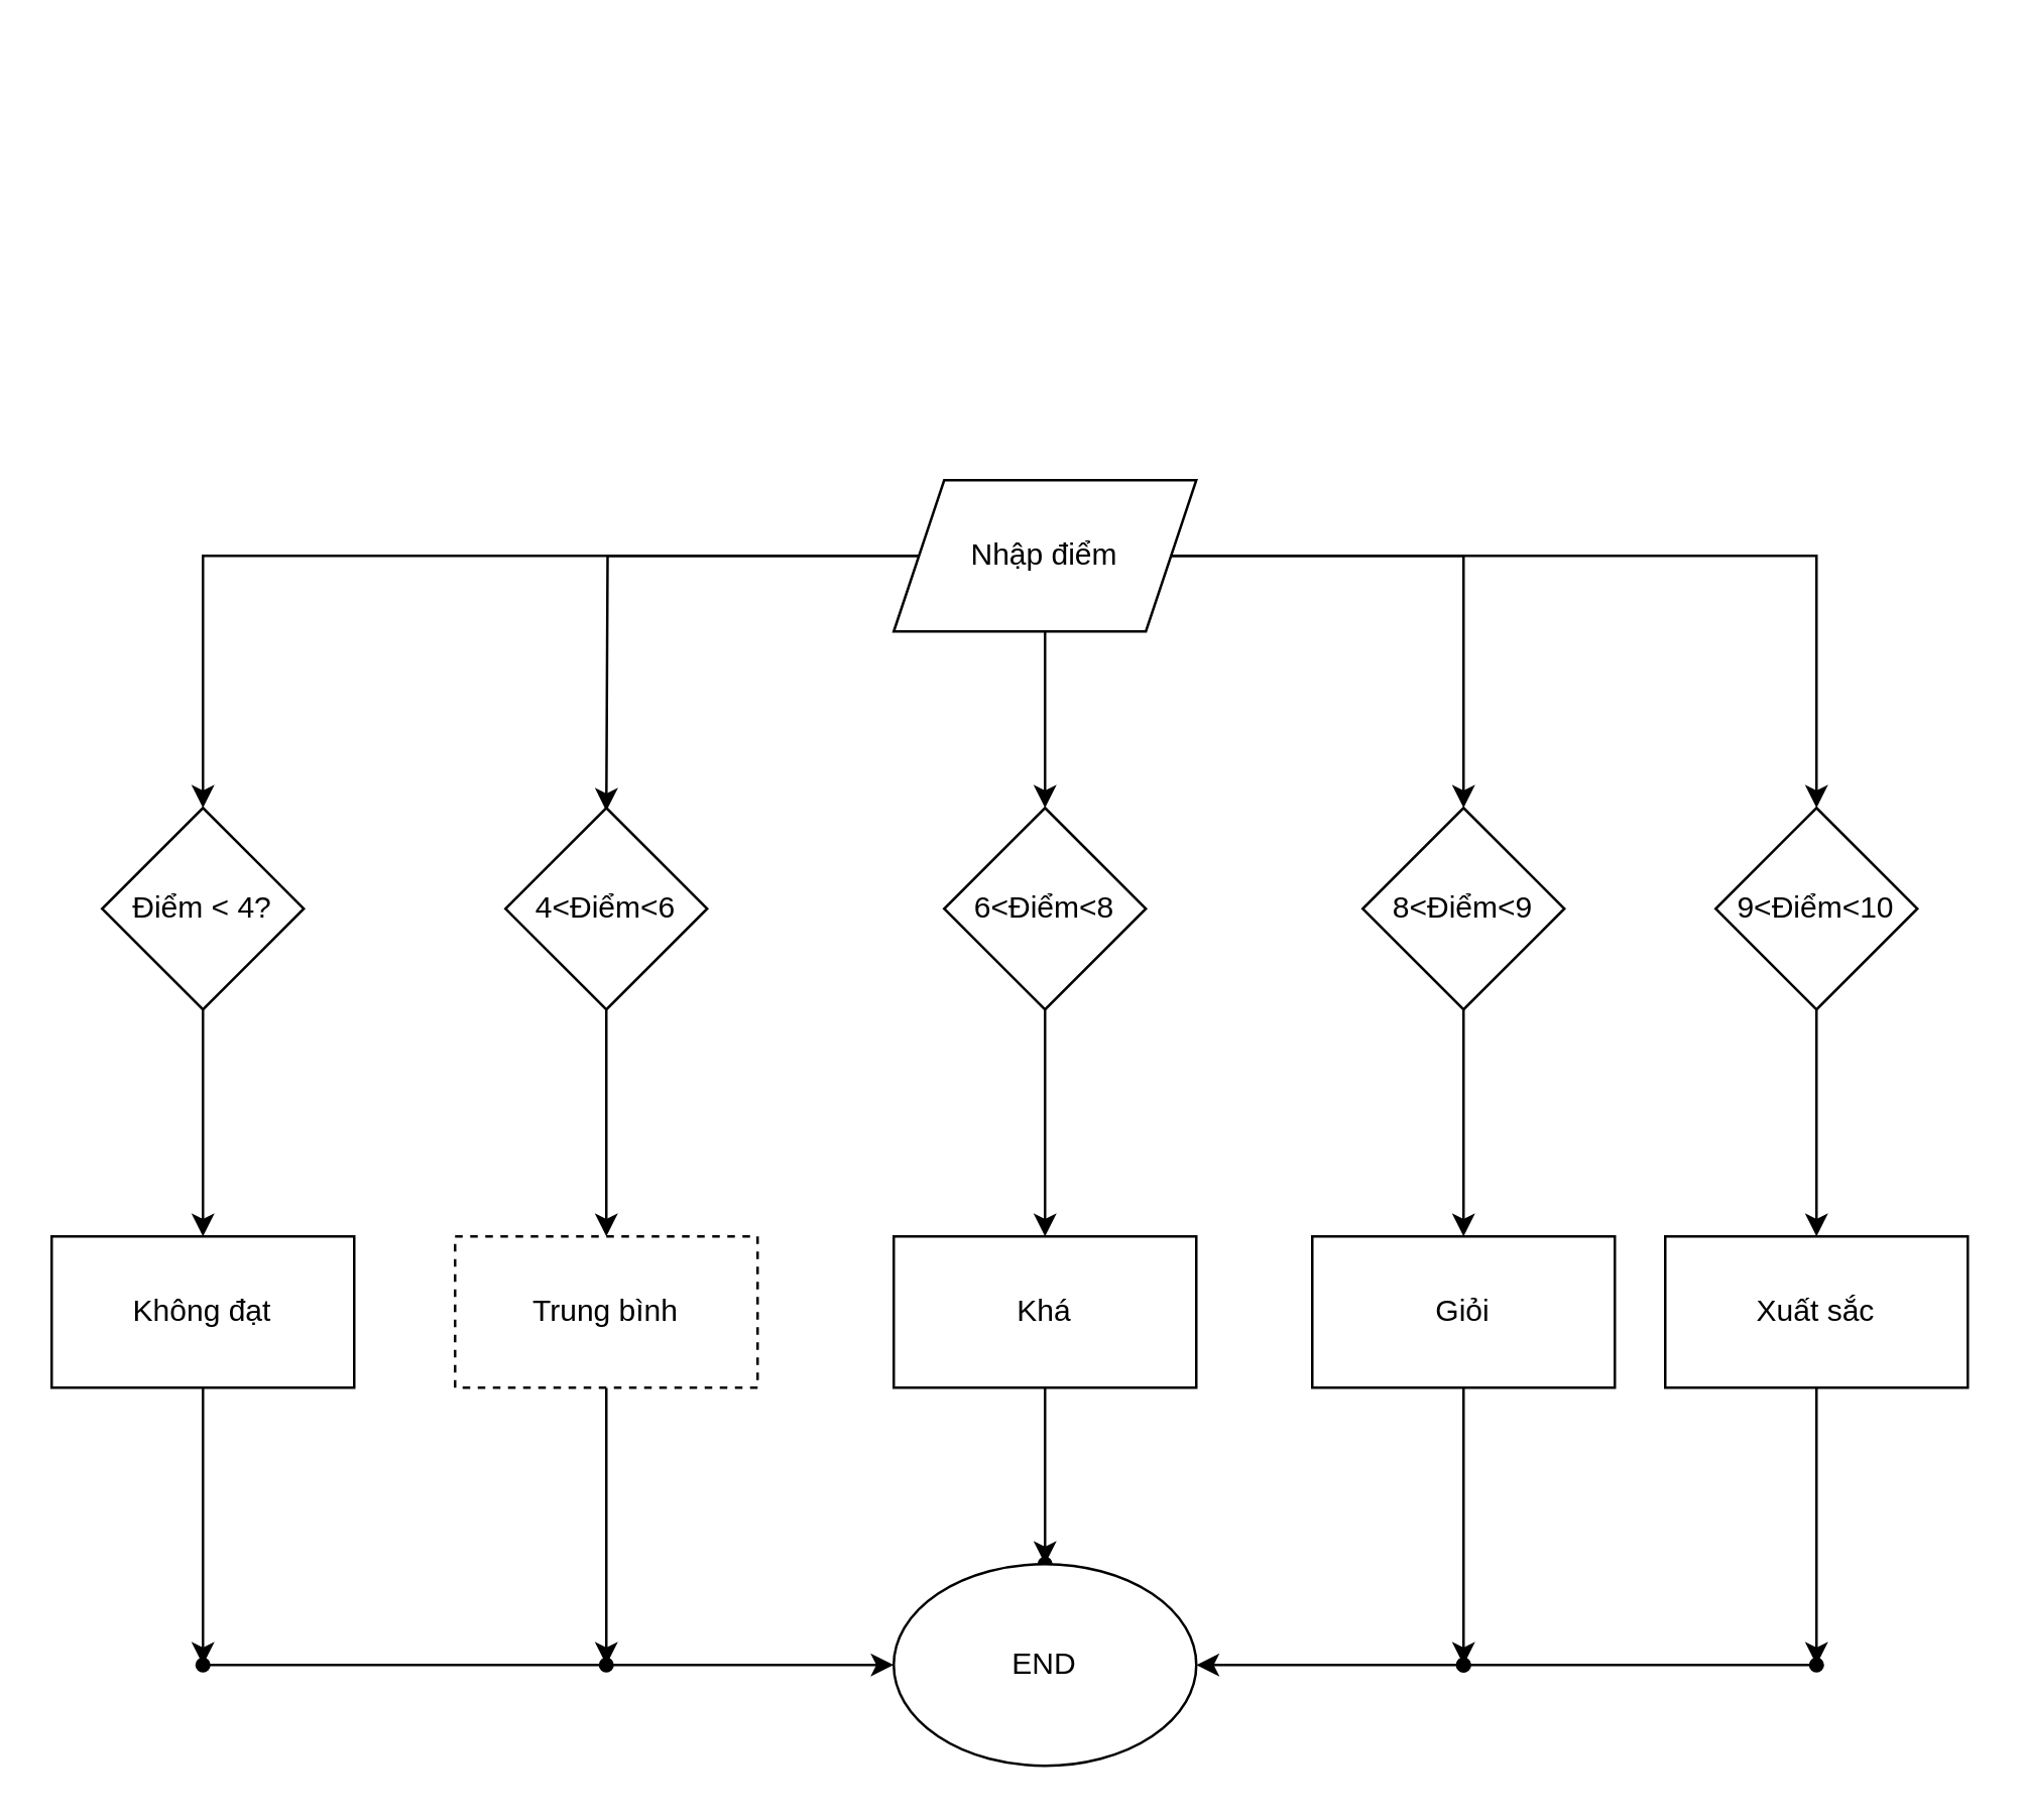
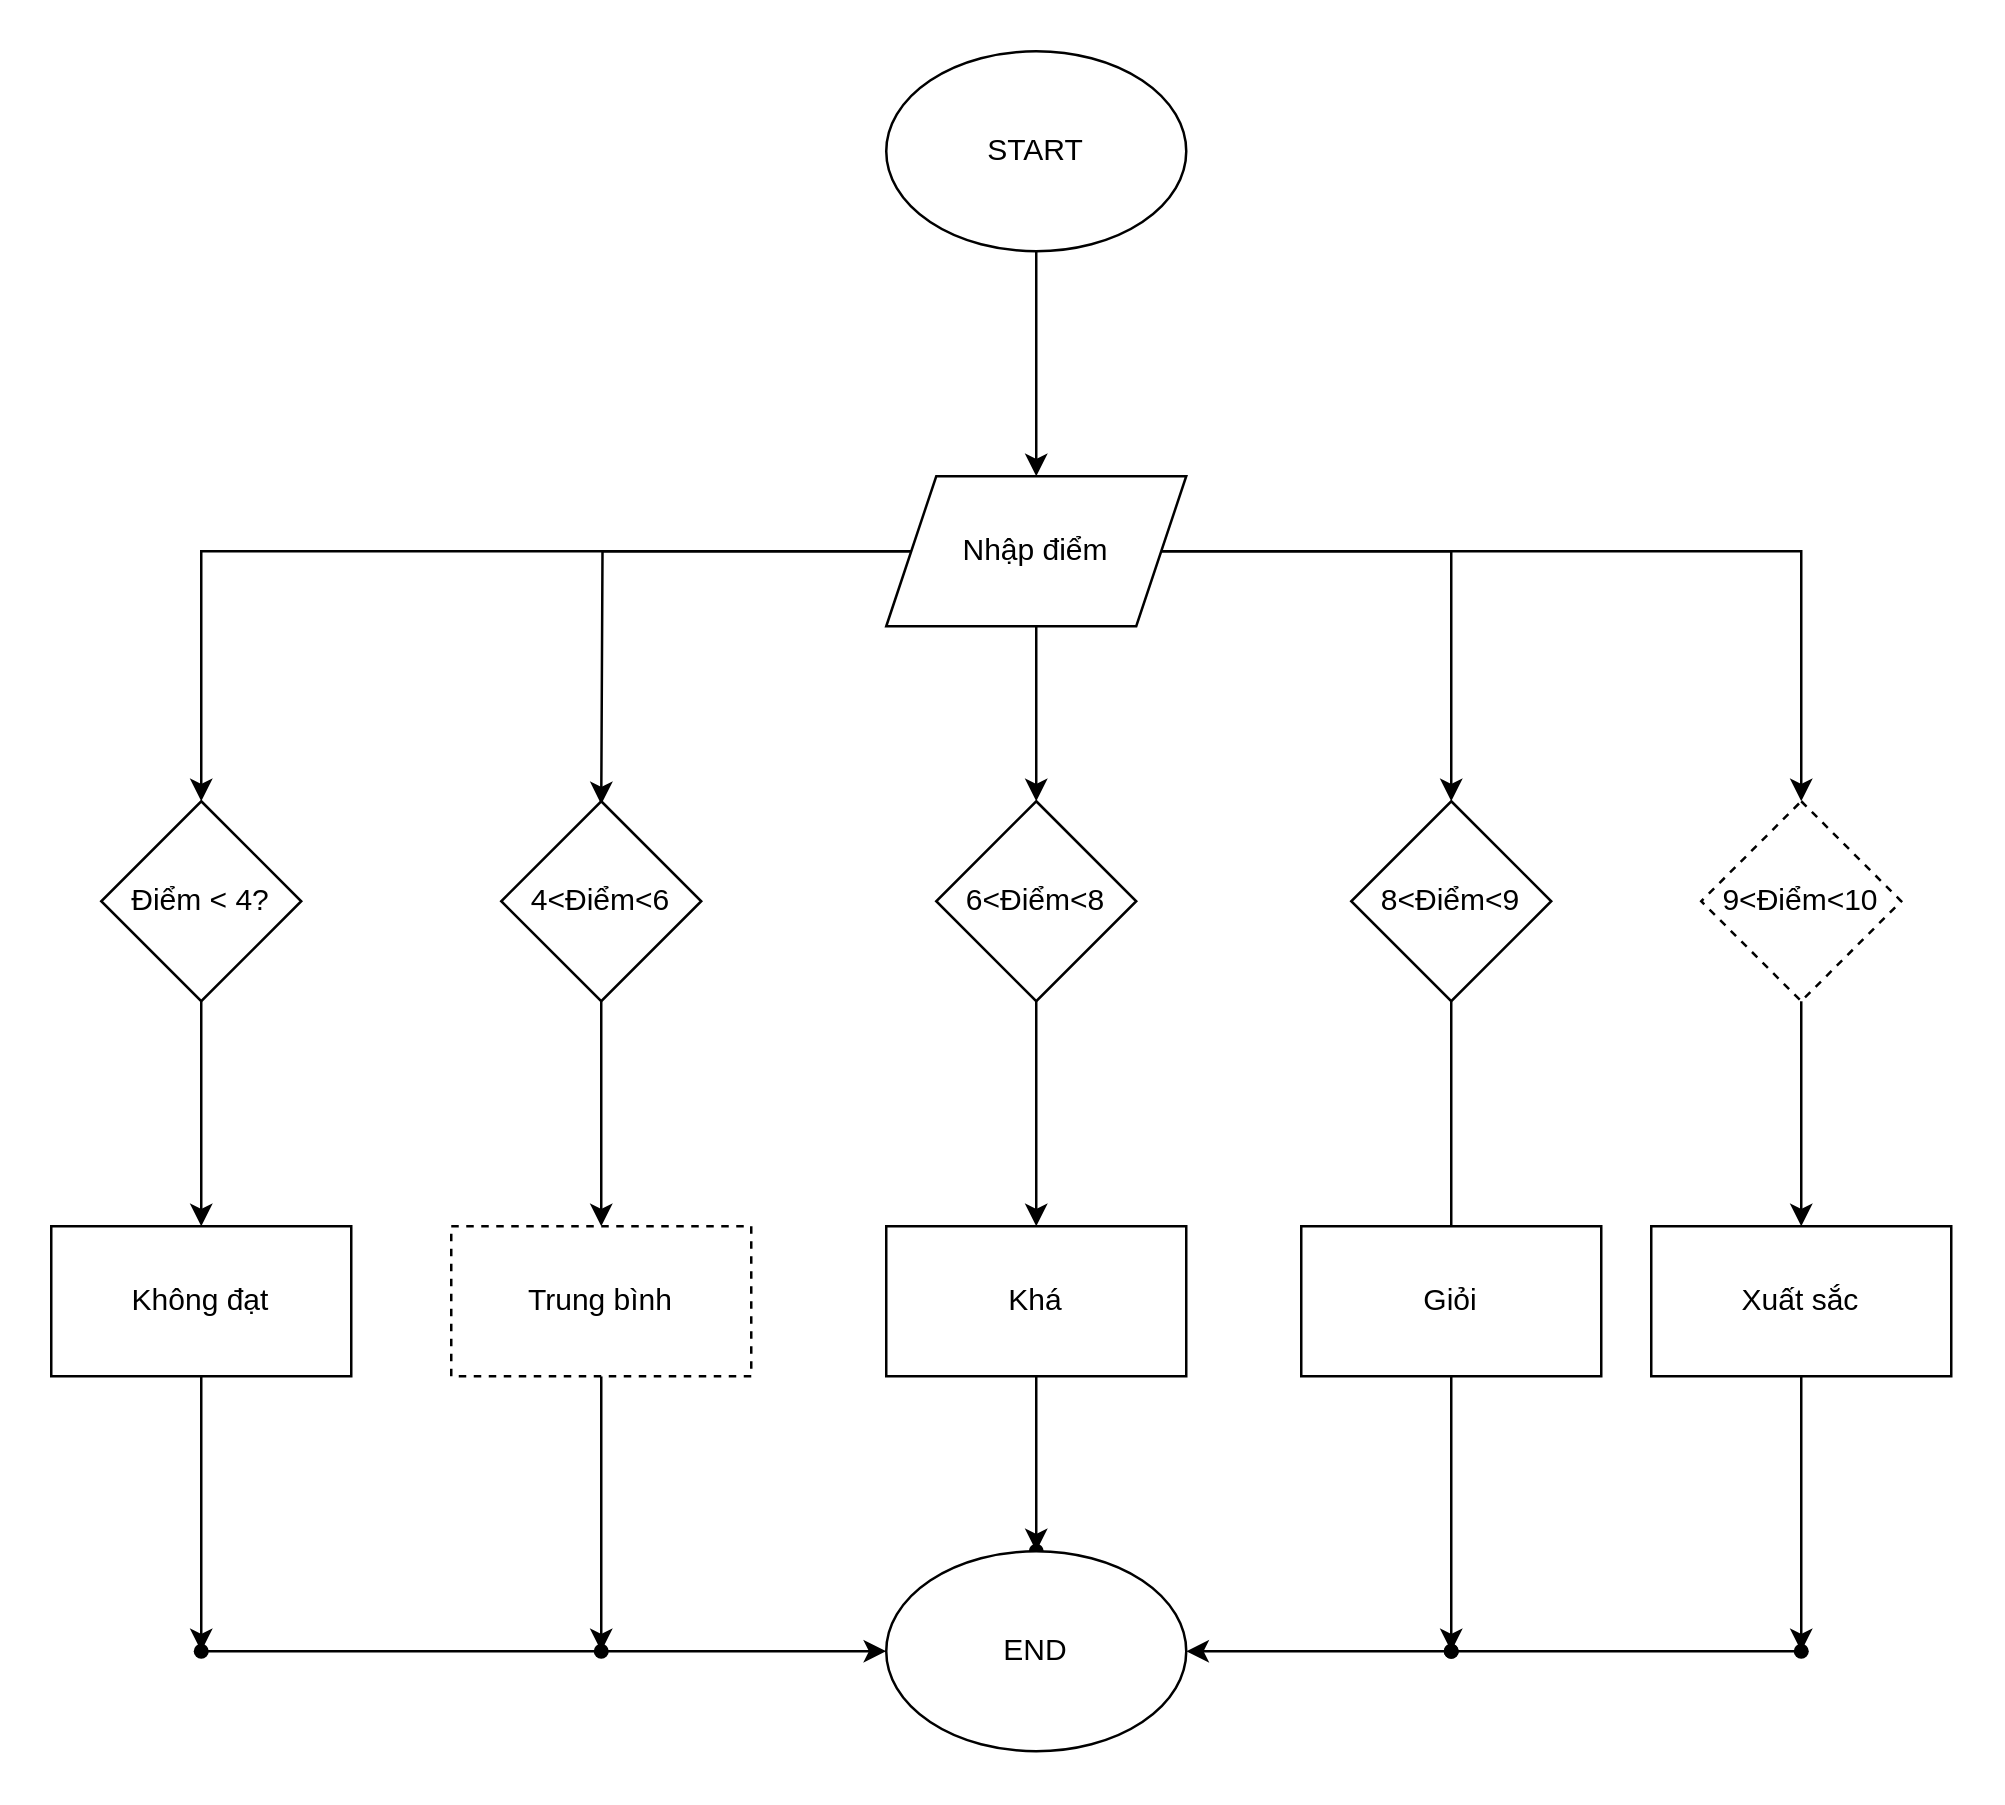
+ <mxCell id="3" value="START" style="ellipse;whiteSpace=wrap;html=1;" vertex="1" parent="1"><mxGeometry x="354" y="20" width="120" height="80" as="geometry" /></mxCell>
+ <mxCell id="2" value="" style="edgeStyle=orthogonalEdgeStyle;rounded=0;orthogonalLoop=1;jettySize=auto;html=1;" edge="1" parent="1" source="3" target="9"><mxGeometry relative="1" as="geometry" /></mxCell>
- <mxCell id="13" value="9&amp;lt;Điểm&amp;lt;10" style="rhombus;whiteSpace=wrap;html=1;" vertex="1" parent="1"><mxGeometry x="680" y="320" width="80" height="80" as="geometry" /></mxCell>
+ <mxCell id="13" value="9&amp;lt;Điểm&amp;lt;10" style="rhombus;whiteSpace=wrap;html=1;dashed=1;" vertex="1" parent="1"><mxGeometry x="680" y="320" width="80" height="80" as="geometry" /></mxCell>
- <mxCell id="14" value="" style="edgeStyle=orthogonalEdgeStyle;rounded=0;orthogonalLoop=1;jettySize=auto;html=1;" edge="1" parent="1" source="15" target="27"><mxGeometry relative="1" as="geometry" /></mxCell>
+ <mxCell id="14" value="" style="edgeStyle=orthogonalEdgeStyle;rounded=0;orthogonalLoop=1;jettySize=auto;html=1;endArrow=none;" edge="1" parent="1" source="15" target="27"><mxGeometry relative="1" as="geometry" /></mxCell>
